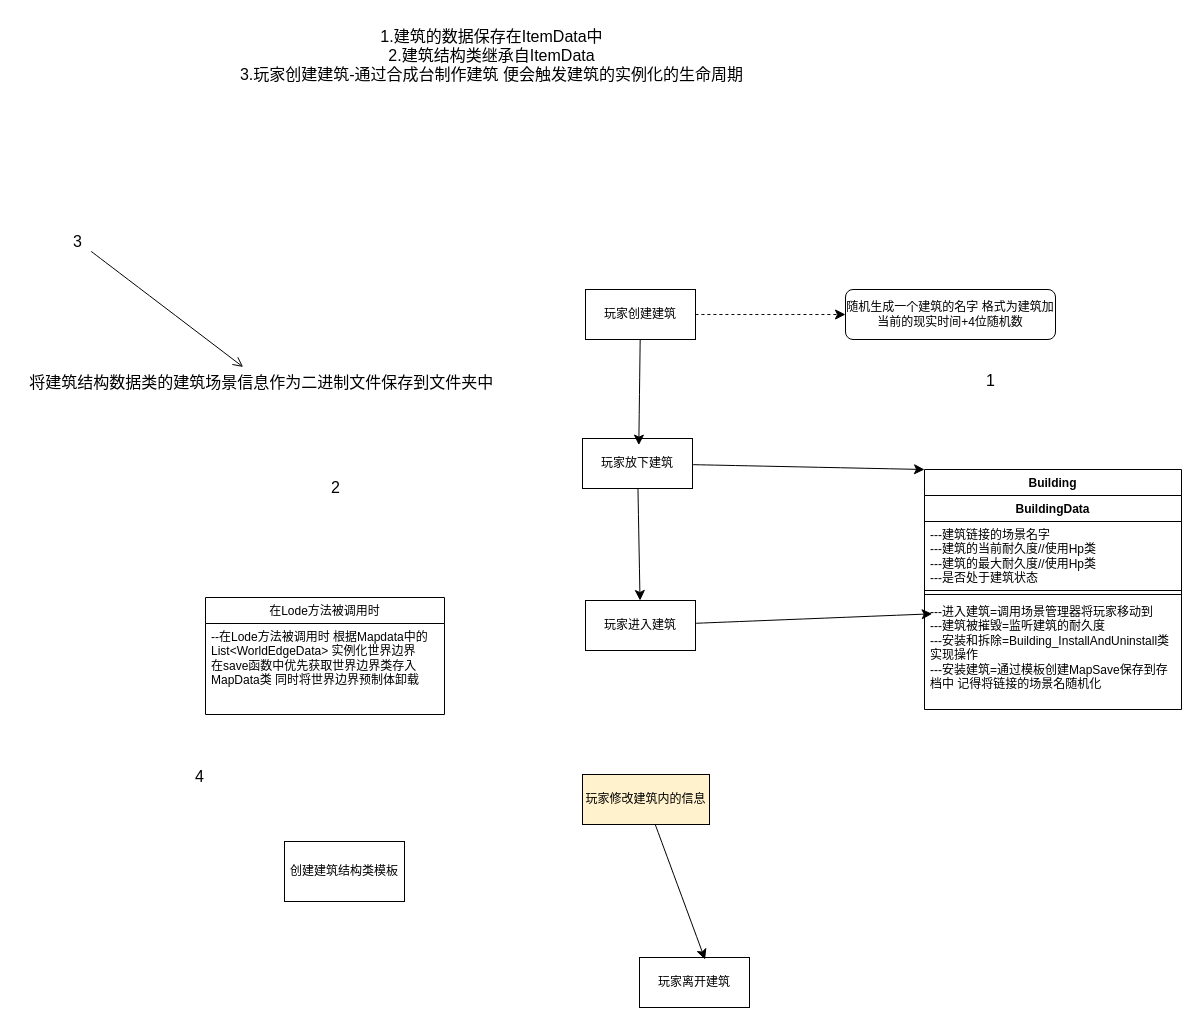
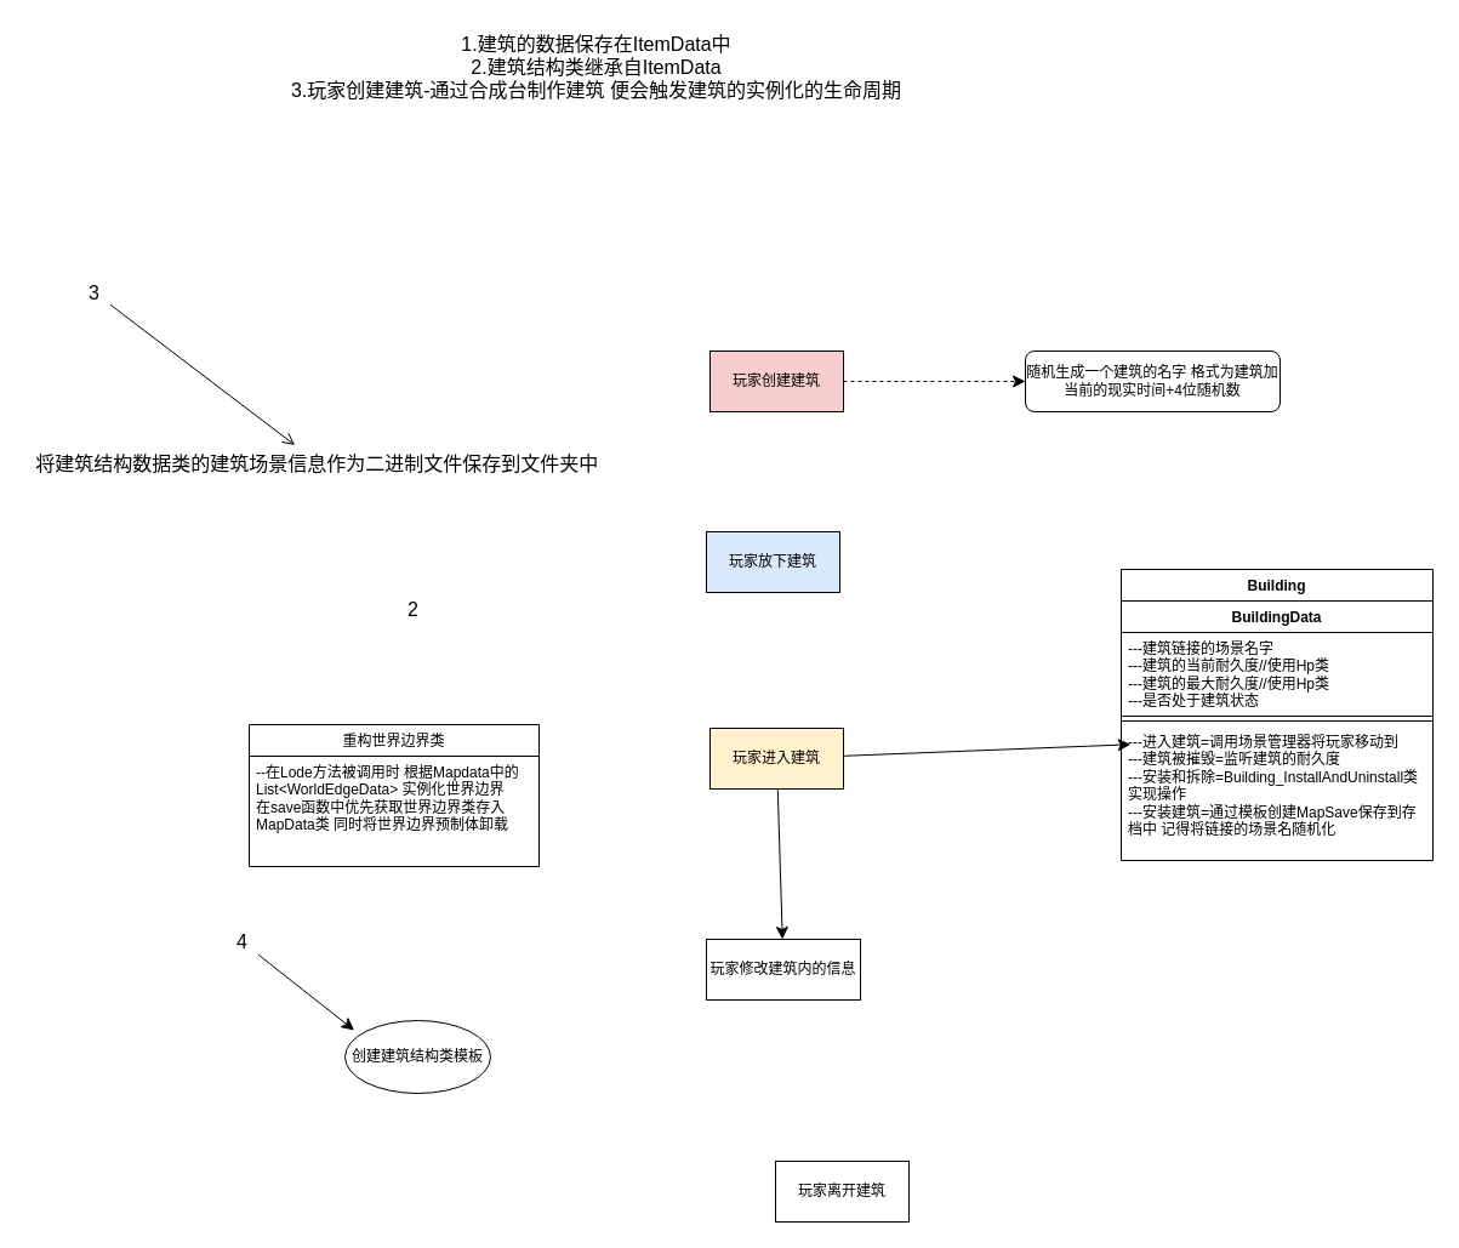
- <mxCell id="5" value="玩家创建建筑" style="html=1;whiteSpace=wrap;" vertex="1" parent="1"><mxGeometry x="585" y="289" width="110" height="50" as="geometry" /></mxCell>
+ <mxCell id="5" value="玩家创建建筑" style="html=1;whiteSpace=wrap;fillColor=#f8cecc;" vertex="1" parent="1"><mxGeometry x="585" y="289" width="110" height="50" as="geometry" /></mxCell>
- <mxCell id="24" value="1" style="text;html=1;align=center;verticalAlign=middle;resizable=0;points=[];autosize=1;strokeColor=none;fillColor=none;fontSize=16;" vertex="1" parent="1"><mxGeometry x="976.5" y="364.5" width="27" height="31" as="geometry" /></mxCell>
- <mxCell id="9" style="edgeStyle=none;curved=1;rounded=0;orthogonalLoop=1;jettySize=auto;html=1;entryX=0.512;entryY=0.133;entryDx=0;entryDy=0;entryPerimeter=0;fontSize=12;startSize=8;endSize=8;" edge="1" parent="1" source="5" target="8"><mxGeometry relative="1" as="geometry" /></mxCell>
- <mxCell id="8" value="玩家放下建筑" style="html=1;whiteSpace=wrap;" vertex="1" parent="1"><mxGeometry x="582" y="438" width="110" height="50" as="geometry" /></mxCell>
+ <mxCell id="8" value="玩家放下建筑" style="html=1;whiteSpace=wrap;fillColor=#dae8fc;" vertex="1" parent="1"><mxGeometry x="582" y="438" width="110" height="50" as="geometry" /></mxCell>
- <mxCell id="7" style="edgeStyle=none;curved=1;rounded=0;orthogonalLoop=1;jettySize=auto;html=1;entryX=0;entryY=0;entryDx=0;entryDy=0;fontSize=12;startSize=8;endSize=8;" edge="1" parent="1" source="8" target="16"><mxGeometry relative="1" as="geometry" /></mxCell>
- <mxCell id="25" value="2" style="text;html=1;align=center;verticalAlign=middle;resizable=0;points=[];autosize=1;strokeColor=none;fillColor=none;fontSize=16;" vertex="1" parent="1"><mxGeometry x="321.5" y="471.5" width="27" height="31" as="geometry" /></mxCell>
+ <mxCell id="25" value="2" style="text;html=1;align=center;verticalAlign=middle;resizable=0;points=[];autosize=1;strokeColor=none;fillColor=none;fontSize=16;" vertex="1" parent="1"><mxGeometry x="326.5" y="486.5" width="27" height="31" as="geometry" /></mxCell>
- <mxCell id="6" style="edgeStyle=none;curved=1;rounded=0;orthogonalLoop=1;jettySize=auto;html=1;fontSize=12;startSize=8;endSize=8;" edge="1" parent="1" source="8" target="11"><mxGeometry relative="1" as="geometry" /></mxCell>
- <mxCell id="22" value="&lt;span style=&quot;font-weight: 400;&quot;&gt;在Lode方法被调用时&lt;/span&gt;" style="swimlane;fontStyle=1;align=center;verticalAlign=top;childLayout=stackLayout;horizontal=1;startSize=26;horizontalStack=0;resizeParent=1;resizeParentMax=0;resizeLast=0;collapsible=1;marginBottom=0;whiteSpace=wrap;html=1;" vertex="1" parent="1"><mxGeometry x="205" y="597" width="239" height="117" as="geometry" /></mxCell>
+ <mxCell id="22" value="&lt;span style=&quot;font-weight: 400;&quot;&gt;重构世界边界类&lt;/span&gt;" style="swimlane;fontStyle=1;align=center;verticalAlign=top;childLayout=stackLayout;horizontal=1;startSize=26;horizontalStack=0;resizeParent=1;resizeParentMax=0;resizeLast=0;collapsible=1;marginBottom=0;whiteSpace=wrap;html=1;" vertex="1" parent="1"><mxGeometry x="205" y="597" width="239" height="117" as="geometry" /></mxCell>
- <mxCell id="11" value="玩家进入建筑" style="html=1;whiteSpace=wrap;" vertex="1" parent="1"><mxGeometry x="585" y="600" width="110" height="50" as="geometry" /></mxCell>
+ <mxCell id="11" value="玩家进入建筑" style="html=1;whiteSpace=wrap;fillColor=#fff2cc;" vertex="1" parent="1"><mxGeometry x="585" y="600" width="110" height="50" as="geometry" /></mxCell>
+ <mxCell id="10" style="edgeStyle=none;curved=1;rounded=0;orthogonalLoop=1;jettySize=auto;html=1;fontSize=12;startSize=8;endSize=8;" edge="1" parent="1" source="11" target="12"><mxGeometry relative="1" as="geometry"><mxPoint x="640" y="784.882" as="targetPoint" /></mxGeometry></mxCell>
- <mxCell id="12" value="玩家修改建筑内的信息" style="html=1;whiteSpace=wrap;fillColor=#fff2cc;" vertex="1" parent="1"><mxGeometry x="582" y="774" width="127" height="50" as="geometry" /></mxCell>
+ <mxCell id="12" value="玩家修改建筑内的信息" style="html=1;whiteSpace=wrap;" vertex="1" parent="1"><mxGeometry x="582" y="774" width="127" height="50" as="geometry" /></mxCell>
+ <mxCell id="30" style="edgeStyle=none;curved=1;rounded=0;orthogonalLoop=1;jettySize=auto;html=1;entryX=0.063;entryY=0.133;entryDx=0;entryDy=0;entryPerimeter=0;fontSize=12;startSize=8;endSize=8;" edge="1" parent="1" source="29" target="28"><mxGeometry relative="1" as="geometry" /></mxCell>
- <mxCell id="28" value="创建建筑结构类模板" style="whiteSpace=wrap;html=1;" vertex="1" parent="1"><mxGeometry x="284" y="841" width="120" height="60" as="geometry" /></mxCell>
+ <mxCell id="28" value="创建建筑结构类模板" style="ellipse;whiteSpace=wrap;html=1;" vertex="1" parent="1"><mxGeometry x="284" y="841" width="120" height="60" as="geometry" /></mxCell>
- <mxCell id="14" style="edgeStyle=none;curved=1;rounded=0;orthogonalLoop=1;jettySize=auto;html=1;entryX=0.596;entryY=0.04;entryDx=0;entryDy=0;entryPerimeter=0;fontSize=12;startSize=8;endSize=8;" edge="1" parent="1" source="12" target="13"><mxGeometry relative="1" as="geometry" /></mxCell>
